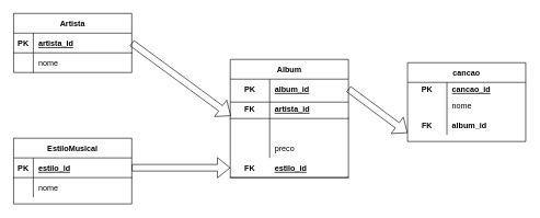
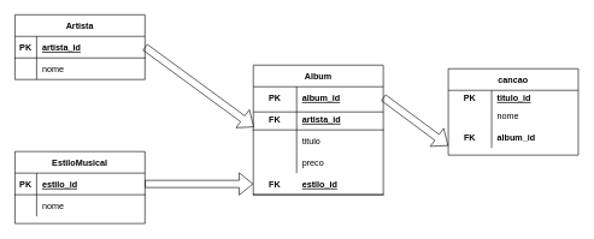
- <mxCell id="32" value="cancao_id" style="shape=partialRectangle;connectable=0;fillColor=none;top=0;left=0;bottom=0;right=0;align=left;spacingLeft=6;fontStyle=5;overflow=hidden;" vertex="1" parent="30"><mxGeometry x="60" width="120" height="20" as="geometry"><mxRectangle width="120" height="20" as="alternateBounds" /></mxGeometry></mxCell>
+ <mxCell id="32" value="titulo_id" style="shape=partialRectangle;connectable=0;fillColor=none;top=0;left=0;bottom=0;right=0;align=left;spacingLeft=6;fontStyle=5;overflow=hidden;" vertex="1" parent="30"><mxGeometry x="60" width="120" height="20" as="geometry"><mxRectangle width="120" height="20" as="alternateBounds" /></mxGeometry></mxCell>
+ <mxCell id="25" value="titulo" style="shape=partialRectangle;connectable=0;fillColor=none;top=0;left=0;bottom=0;right=0;align=left;spacingLeft=6;overflow=hidden;" vertex="1" parent="23"><mxGeometry x="60" width="120" height="30" as="geometry"><mxRectangle width="120" height="30" as="alternateBounds" /></mxGeometry></mxCell>
